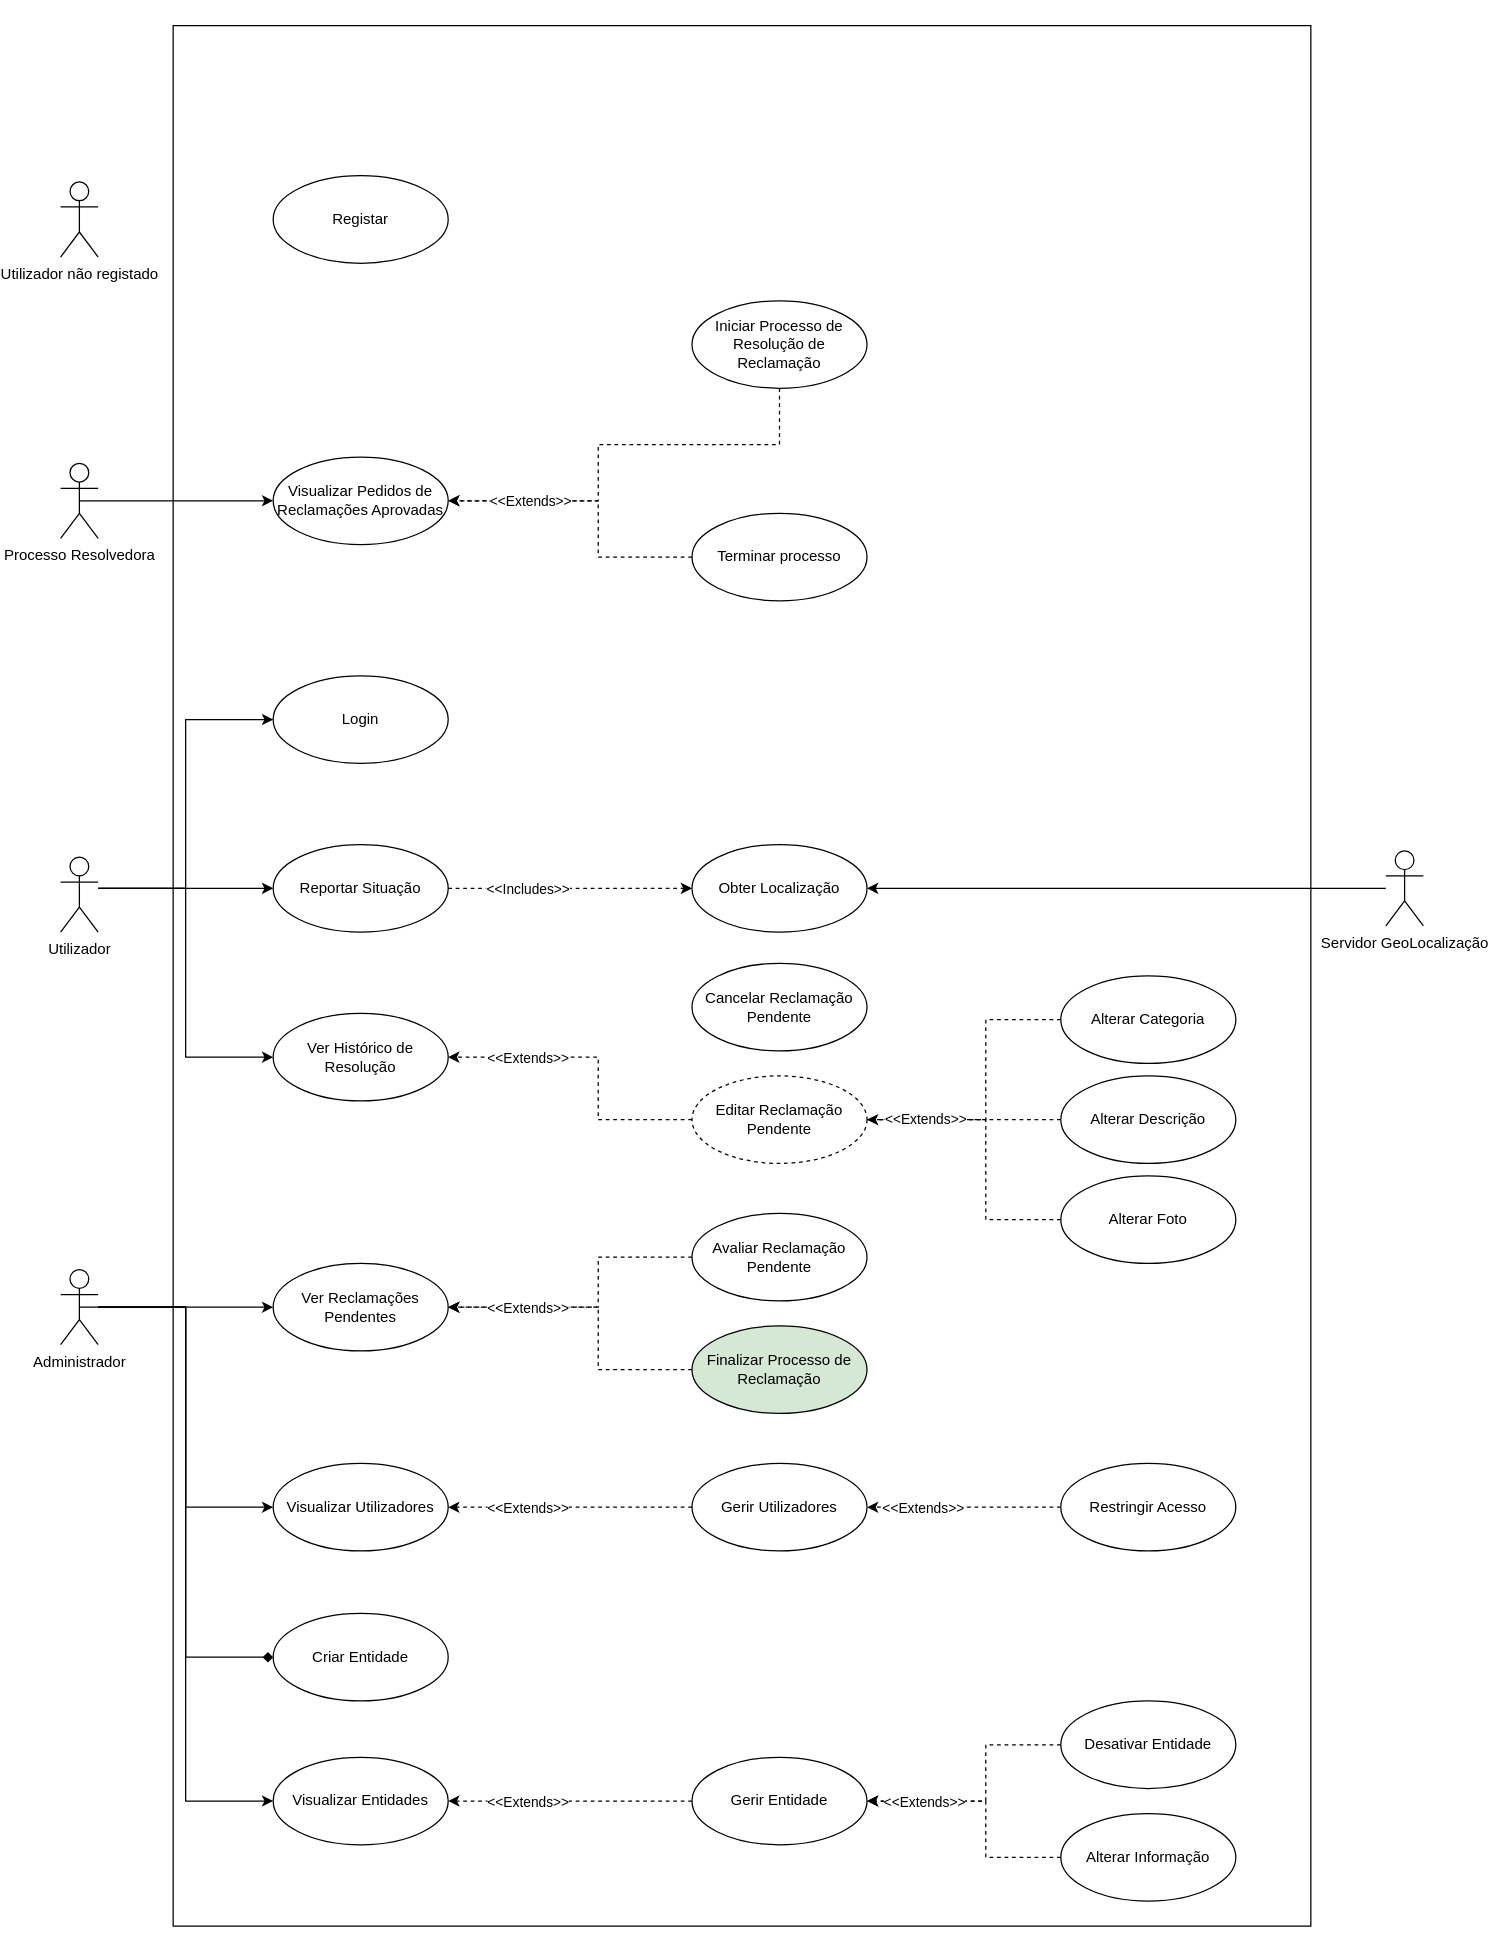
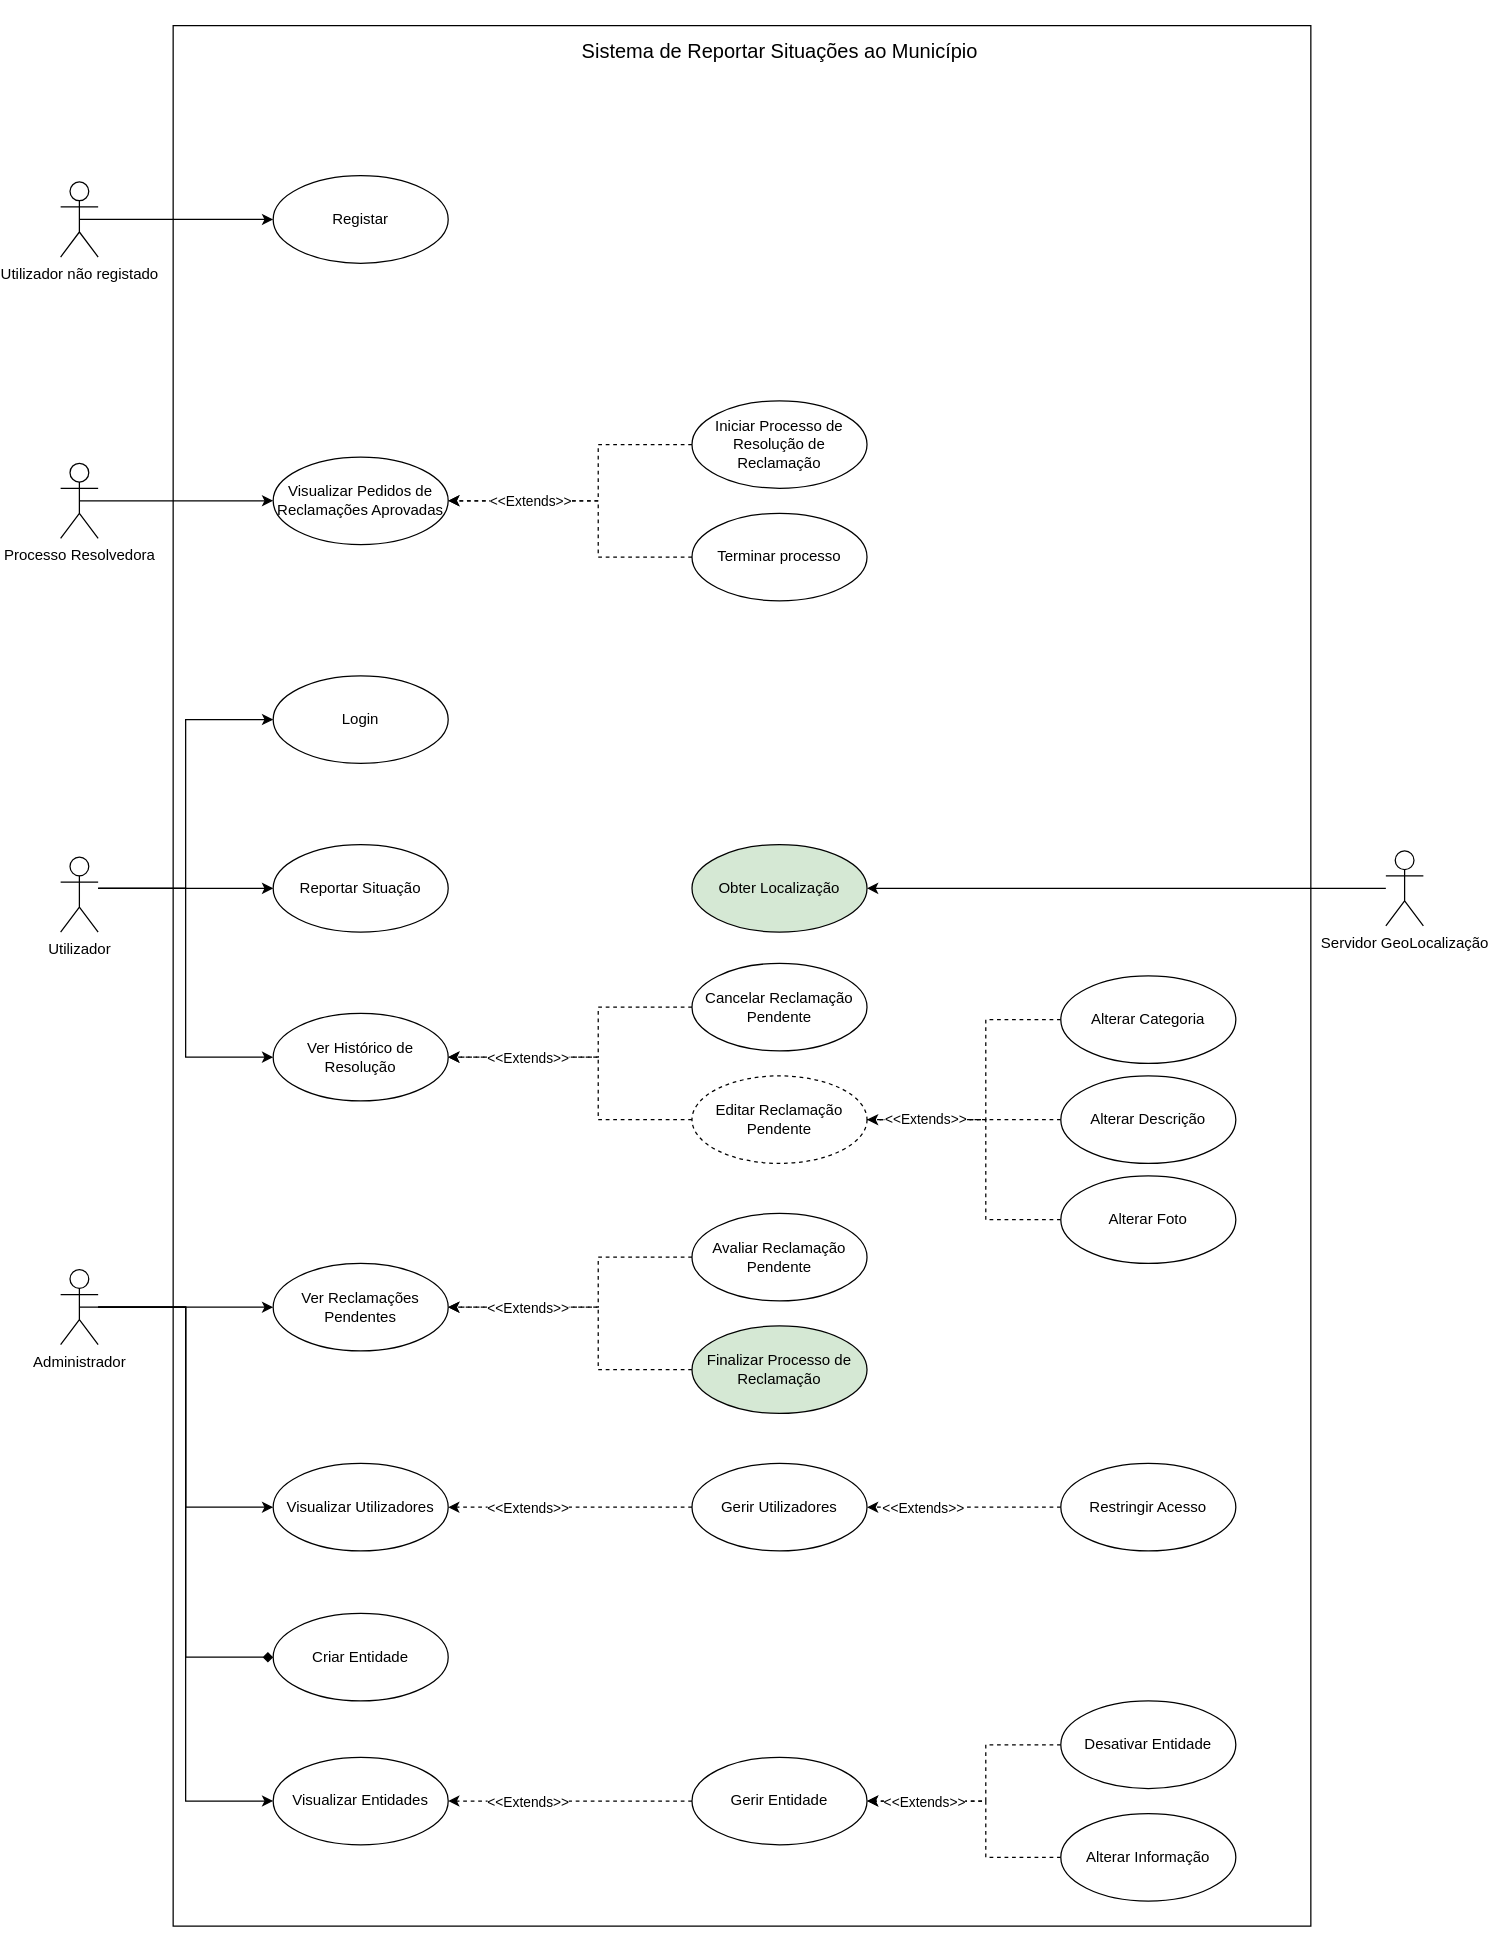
+ <mxCell id="17" value="Sistema de Reportar Situações ao Município" style="text;html=1;align=center;verticalAlign=middle;resizable=0;points=[];autosize=1;fontSize=16;" vertex="1" parent="1"><mxGeometry x="430" y="30" width="330" height="20" as="geometry" /></mxCell>
+ <mxCell id="3" style="edgeStyle=orthogonalEdgeStyle;rounded=0;orthogonalLoop=1;jettySize=auto;html=1;exitX=0.5;exitY=0.5;exitDx=0;exitDy=0;exitPerimeter=0;" edge="1" parent="1" source="4" target="11"><mxGeometry relative="1" as="geometry" /></mxCell>
- <mxCell id="56" value="Iniciar Processo de Resolução de Reclamação" style="ellipse;whiteSpace=wrap;html=1;" vertex="1" parent="1"><mxGeometry x="525" y="240" width="140" height="70" as="geometry" /></mxCell>
+ <mxCell id="56" value="Iniciar Processo de Resolução de Reclamação" style="ellipse;whiteSpace=wrap;html=1;" vertex="1" parent="1"><mxGeometry x="525" y="320" width="140" height="70" as="geometry" /></mxCell>
- <mxCell id="13" style="edgeStyle=orthogonalEdgeStyle;rounded=0;orthogonalLoop=1;jettySize=auto;html=1;entryX=0;entryY=0.5;entryDx=0;entryDy=0;dashed=1;" edge="1" parent="1" source="15" target="18"><mxGeometry relative="1" as="geometry" /></mxCell>
- <mxCell id="14" value="&amp;lt;&amp;lt;Includes&amp;gt;&amp;gt;" style="edgeLabel;html=1;align=center;verticalAlign=middle;resizable=0;points=[];" vertex="1" connectable="0" parent="13"><mxGeometry x="-0.78" y="-6" relative="1" as="geometry"><mxPoint x="42.62" y="-6" as="offset" /></mxGeometry></mxCell>
- <mxCell id="18" value="Obter Localização" style="ellipse;whiteSpace=wrap;html=1;" vertex="1" parent="1"><mxGeometry x="525" y="675" width="140" height="70" as="geometry" /></mxCell>
+ <mxCell id="18" value="Obter Localização" style="ellipse;whiteSpace=wrap;html=1;fillColor=#d5e8d4;" vertex="1" parent="1"><mxGeometry x="525" y="675" width="140" height="70" as="geometry" /></mxCell>
+ <mxCell id="19" style="edgeStyle=orthogonalEdgeStyle;rounded=0;orthogonalLoop=1;jettySize=auto;html=1;entryX=1;entryY=0.5;entryDx=0;entryDy=0;dashed=1;endArrow=classic;endFill=1;" edge="1" parent="1" source="20" target="16"><mxGeometry relative="1" as="geometry"><Array as="points"><mxPoint x="450" y="805" /><mxPoint x="450" y="845" /></Array></mxGeometry></mxCell>
